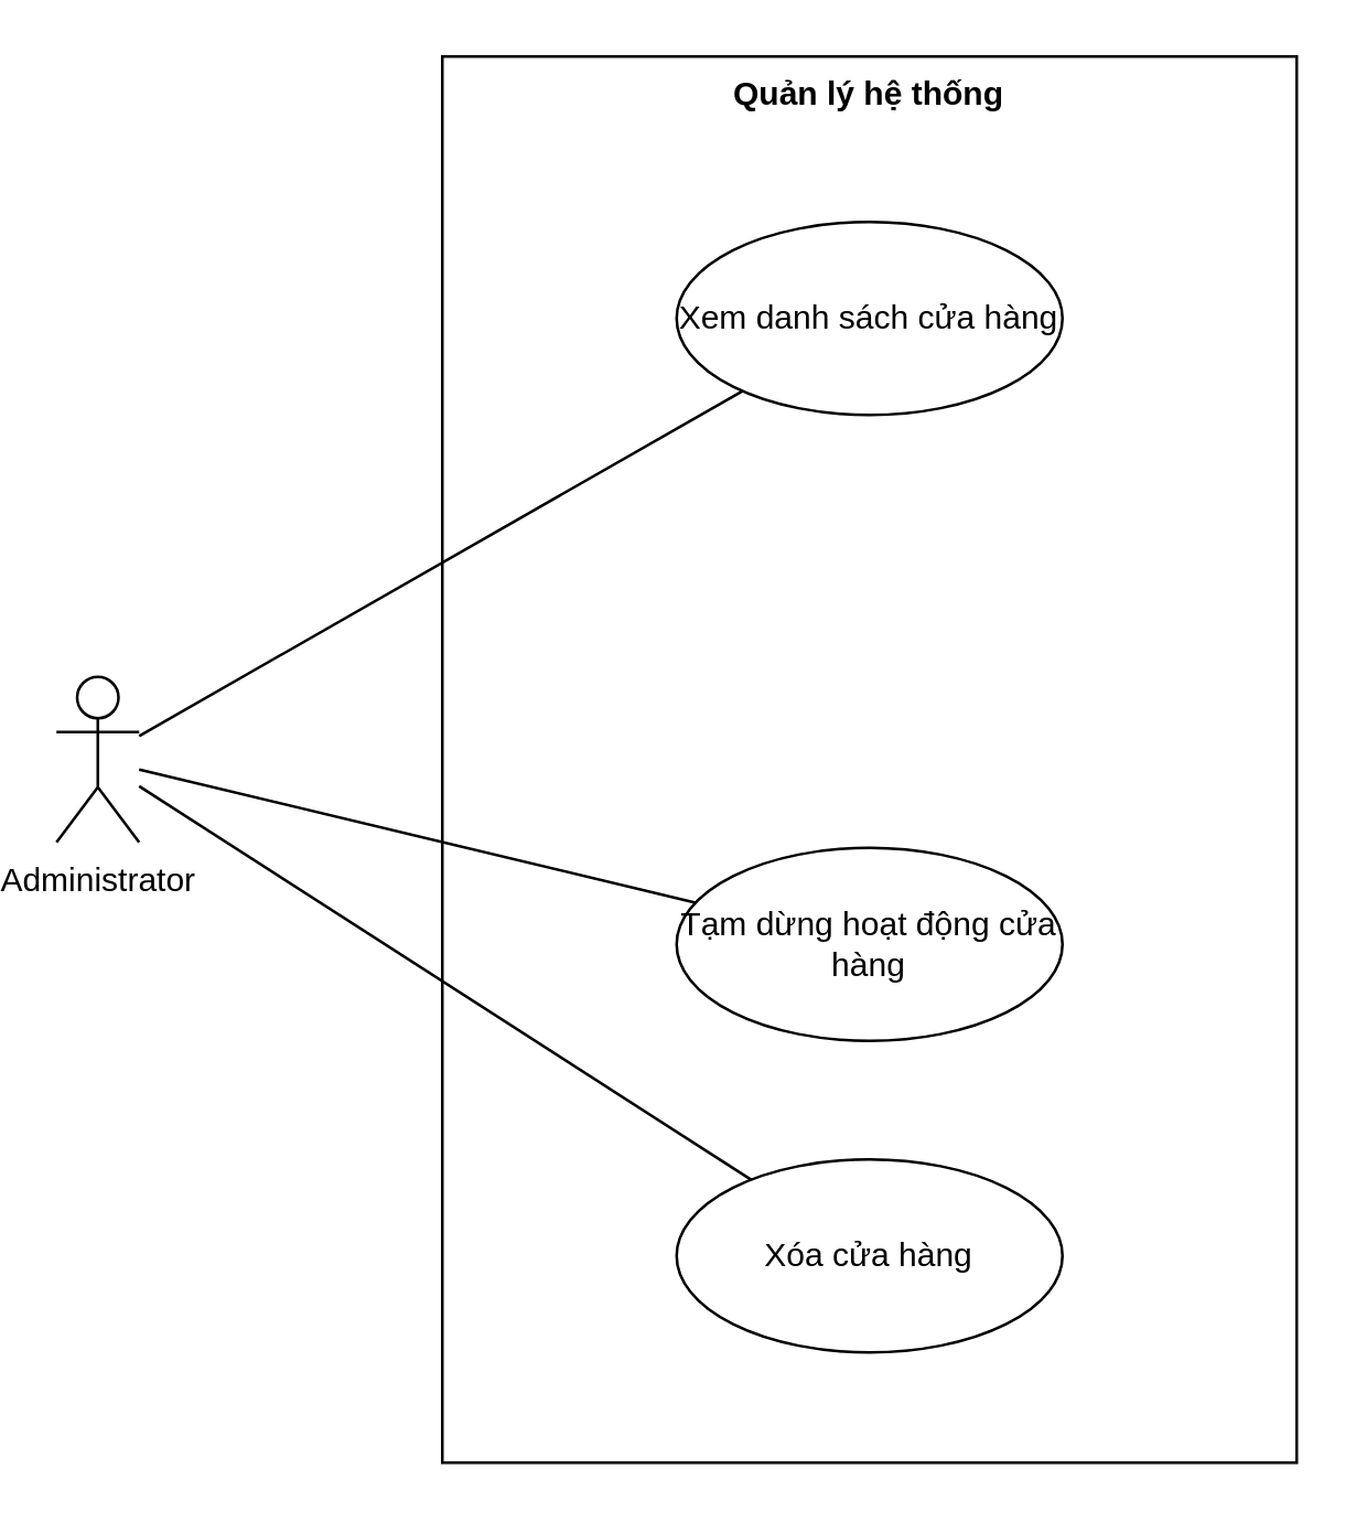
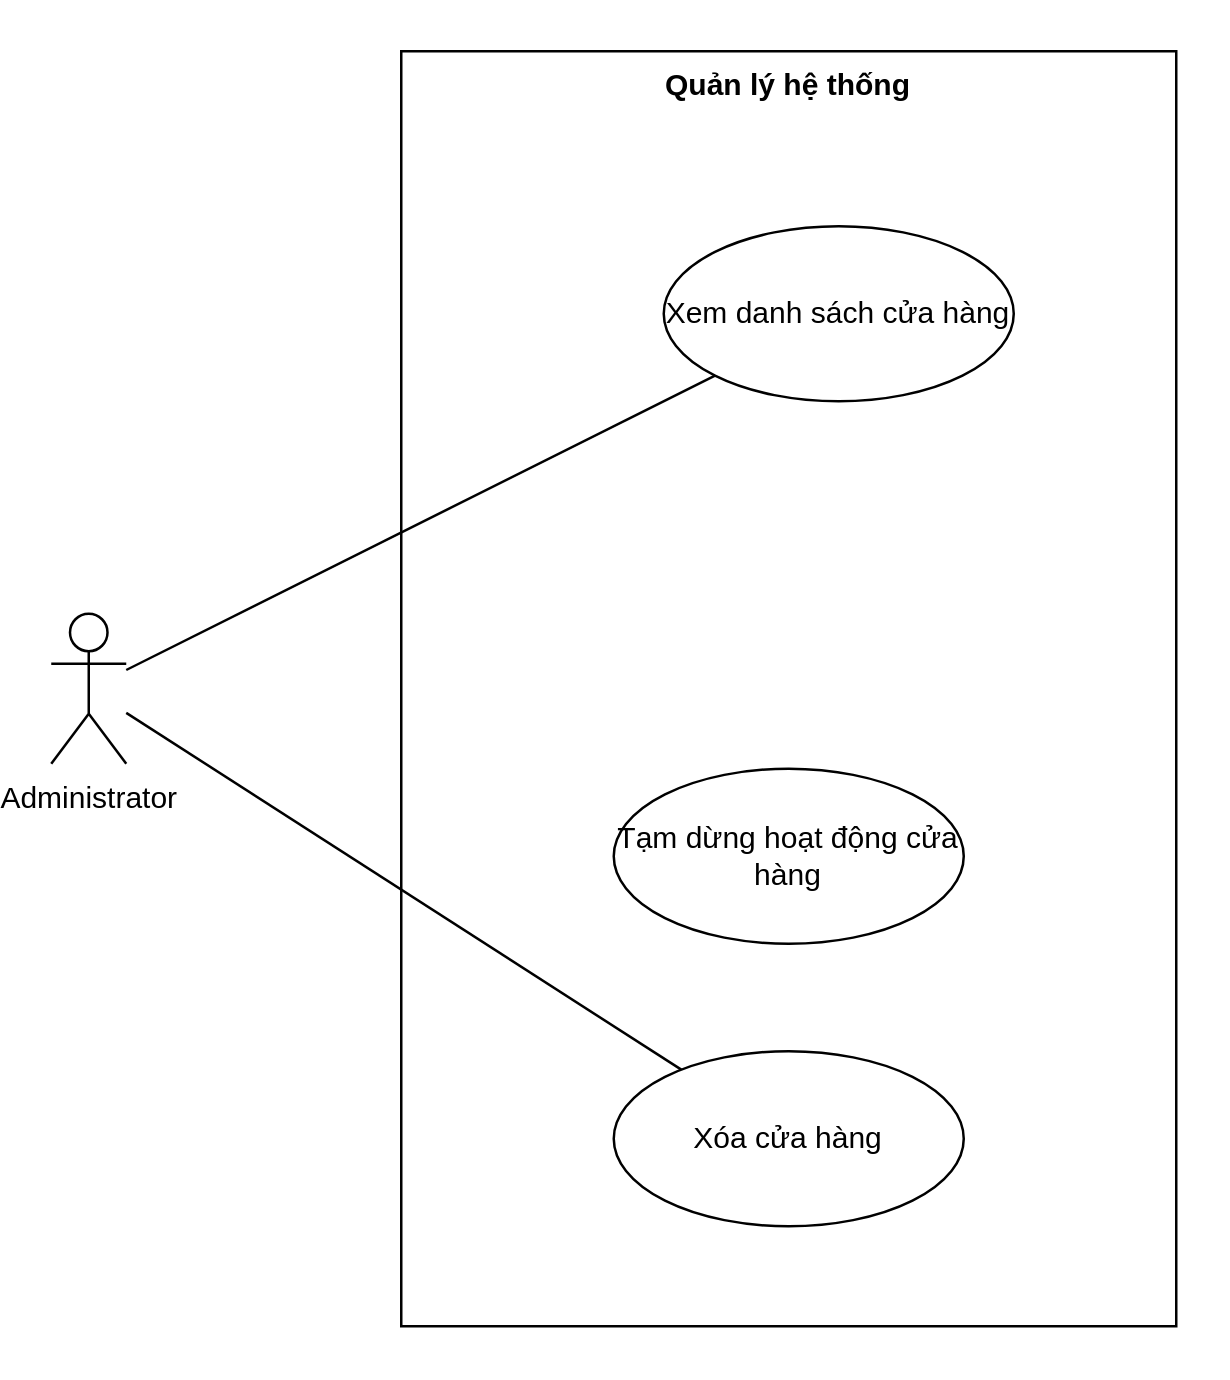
- <mxCell id="4" value="Xem danh sách cửa hàng" style="ellipse;whiteSpace=wrap;html=1;" vertex="1" parent="1"><mxGeometry x="245" y="80" width="140" height="70" as="geometry" /></mxCell>
+ <mxCell id="4" value="Xem danh sách cửa hàng" style="ellipse;whiteSpace=wrap;html=1;" vertex="1" parent="1"><mxGeometry x="265" y="90" width="140" height="70" as="geometry" /></mxCell>
- <mxCell id="9" value="" style="edgeStyle=none;html=1;endArrow=none;verticalAlign=bottom;rounded=0;" edge="1" parent="1" source="3" target="5"><mxGeometry width="160" relative="1" as="geometry"><mxPoint x="70" y="286" as="sourcePoint" /><mxPoint x="289" y="161" as="targetPoint" /></mxGeometry></mxCell>
